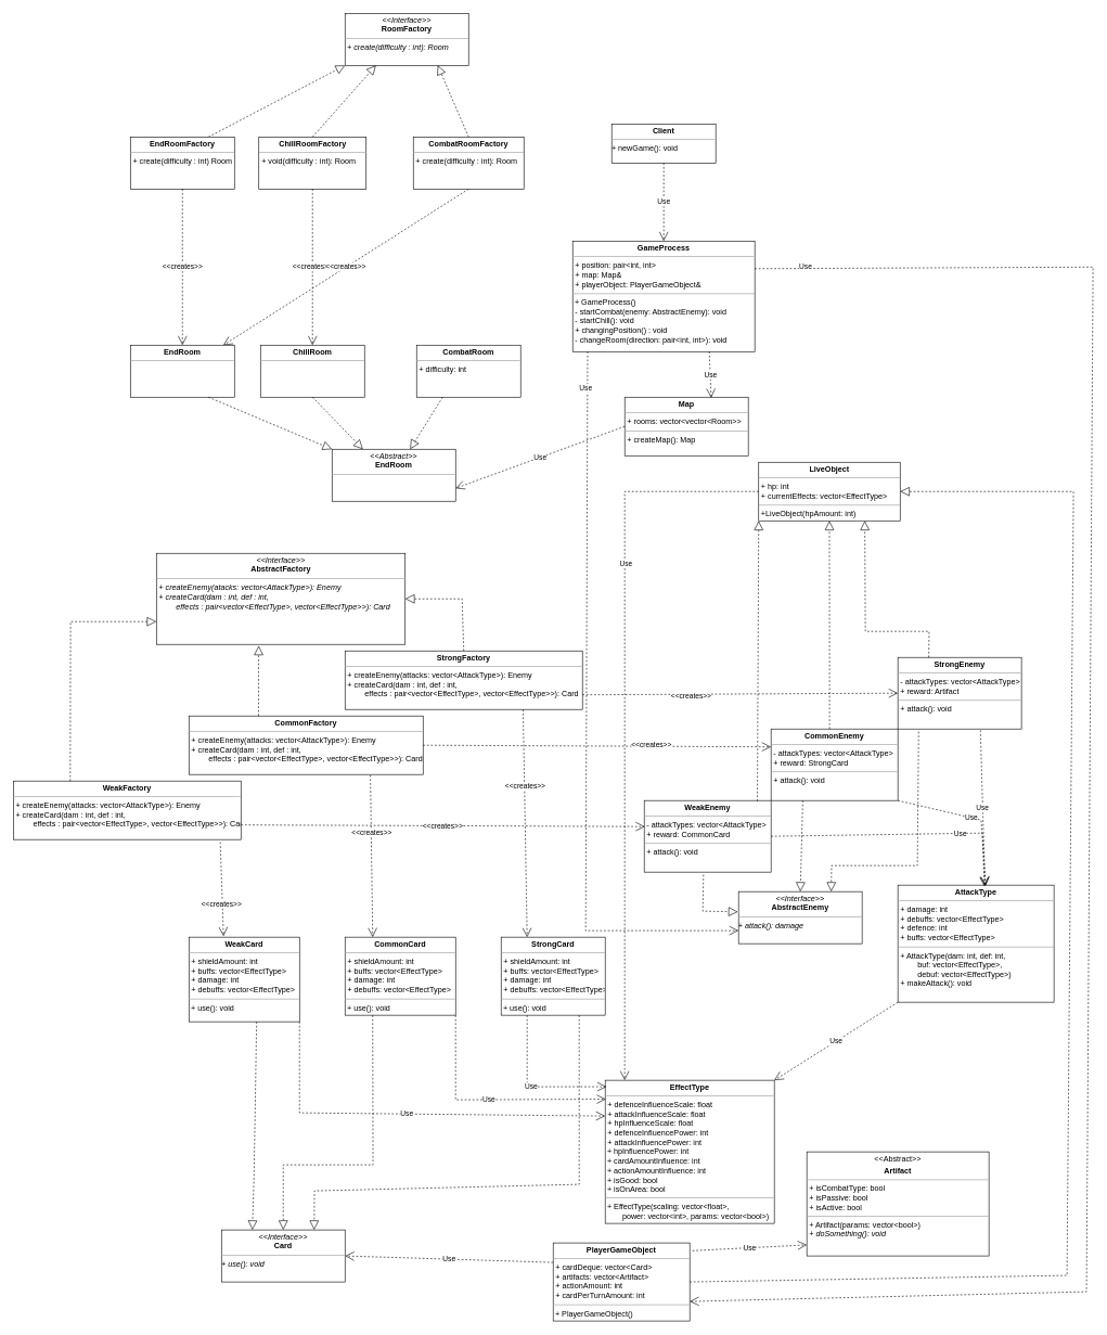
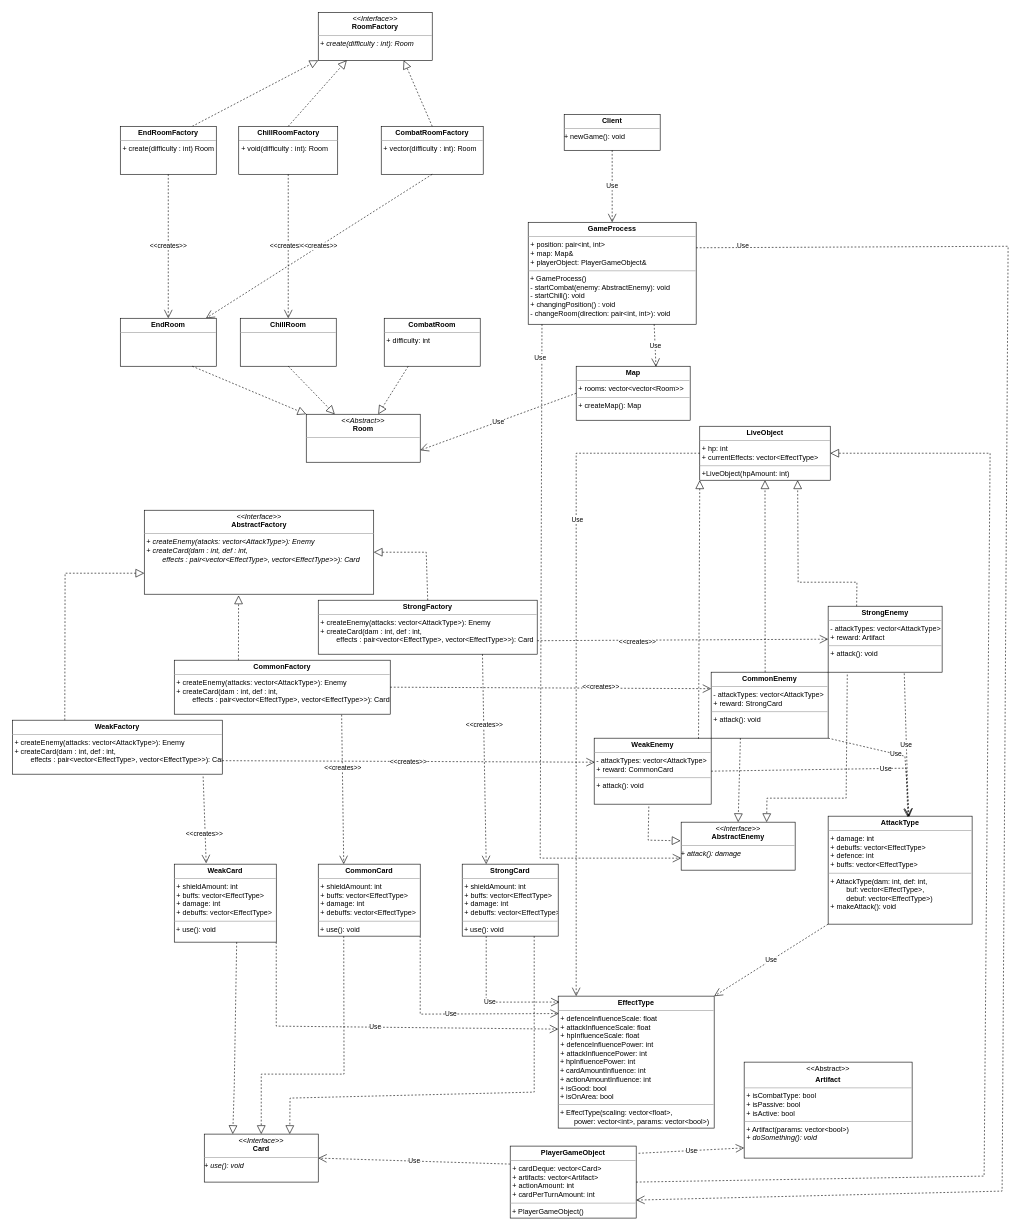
- <mxCell id="58" value="&lt;p style=&quot;margin: 0px ; margin-top: 4px ; text-align: center&quot;&gt;&lt;b&gt;CombatRoomFactory&lt;/b&gt;&lt;/p&gt;&lt;hr size=&quot;1&quot;&gt;&lt;p style=&quot;margin: 0px ; margin-left: 4px&quot;&gt;+ create(difficulty : int): Room&lt;br&gt;&lt;/p&gt;" style="verticalAlign=top;align=left;overflow=fill;fontSize=12;fontFamily=Helvetica;html=1;" parent="1" vertex="1"><mxGeometry x="635" y="210" width="170" height="80" as="geometry" /></mxCell>
+ <mxCell id="58" value="&lt;p style=&quot;margin: 0px ; margin-top: 4px ; text-align: center&quot;&gt;&lt;b&gt;CombatRoomFactory&lt;/b&gt;&lt;/p&gt;&lt;hr size=&quot;1&quot;&gt;&lt;p style=&quot;margin: 0px ; margin-left: 4px&quot;&gt;+ vector(difficulty : int): Room&lt;br&gt;&lt;/p&gt;" style="verticalAlign=top;align=left;overflow=fill;fontSize=12;fontFamily=Helvetica;html=1;" parent="1" vertex="1"><mxGeometry x="635" y="210" width="170" height="80" as="geometry" /></mxCell>
- <mxCell id="61" value="&lt;p style=&quot;margin: 0px ; margin-top: 4px ; text-align: center&quot;&gt;&lt;i&gt;&amp;lt;&amp;lt;Abstract&amp;gt;&amp;gt;&lt;/i&gt;&lt;br&gt;&lt;b&gt;EndRoom&lt;/b&gt;&lt;br&gt;&lt;/p&gt;&lt;hr size=&quot;1&quot;&gt;&lt;p style=&quot;margin: 0px ; margin-left: 4px&quot;&gt;&lt;br&gt;&lt;/p&gt;" style="verticalAlign=top;align=left;overflow=fill;fontSize=12;fontFamily=Helvetica;html=1;" parent="1" vertex="1"><mxGeometry x="510" y="690" width="190" height="80" as="geometry" /></mxCell>
+ <mxCell id="61" value="&lt;p style=&quot;margin: 0px ; margin-top: 4px ; text-align: center&quot;&gt;&lt;i&gt;&amp;lt;&amp;lt;Abstract&amp;gt;&amp;gt;&lt;/i&gt;&lt;br&gt;&lt;b&gt;Room&lt;/b&gt;&lt;br&gt;&lt;/p&gt;&lt;hr size=&quot;1&quot;&gt;&lt;p style=&quot;margin: 0px ; margin-left: 4px&quot;&gt;&lt;br&gt;&lt;/p&gt;" style="verticalAlign=top;align=left;overflow=fill;fontSize=12;fontFamily=Helvetica;html=1;" parent="1" vertex="1"><mxGeometry x="510" y="690" width="190" height="80" as="geometry" /></mxCell>
